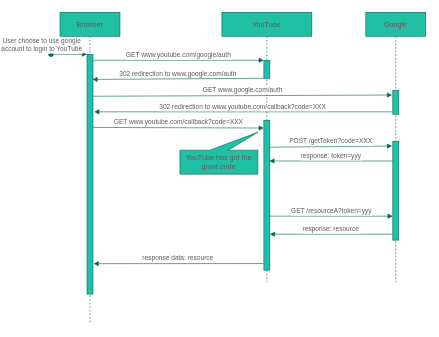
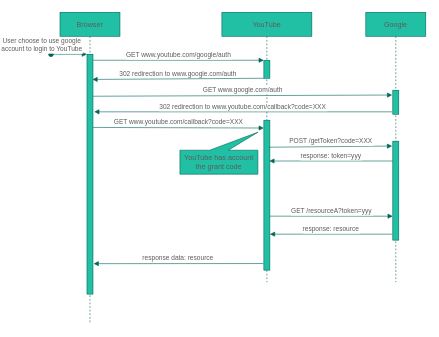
- <mxCell id="8" value="YouTube has got the grant code" style="shape=callout;whiteSpace=wrap;html=1;perimeter=calloutPerimeter;rounded=0;sketch=0;fontColor=#5C5C5C;strokeColor=#006658;fillColor=#21C0A5;position2=0;base=31;size=30;position=0.38;direction=west;" vertex="1" parent="5"><mxGeometry x="-70" y="200" width="130" height="70" as="geometry" /></mxCell>
+ <mxCell id="8" value="YouTube has account the grant code" style="shape=callout;whiteSpace=wrap;html=1;perimeter=calloutPerimeter;rounded=0;sketch=0;fontColor=#5C5C5C;strokeColor=#006658;fillColor=#21C0A5;position2=0;base=31;size=30;position=0.38;direction=west;" vertex="1" parent="5"><mxGeometry x="-70" y="200" width="130" height="70" as="geometry" /></mxCell>
